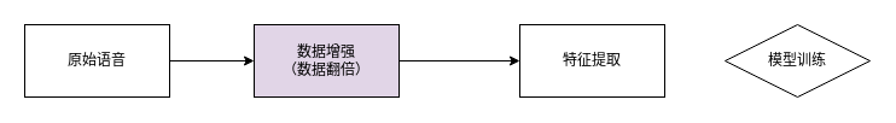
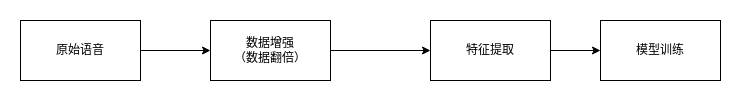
- <mxCell id="7" value="数据增强&lt;br&gt;（数据翻倍）&lt;br&gt;" style="rounded=0;whiteSpace=wrap;html=1;fillColor=#e1d5e7;" vertex="1" parent="1"><mxGeometry x="210" y="20" width="120" height="60" as="geometry" /></mxCell>
+ <mxCell id="7" value="数据增强&lt;br&gt;（数据翻倍）&lt;br&gt;" style="rounded=0;whiteSpace=wrap;html=1;" vertex="1" parent="1"><mxGeometry x="210" y="20" width="120" height="60" as="geometry" /></mxCell>
+ <mxCell id="4" style="edgeStyle=orthogonalEdgeStyle;rounded=0;orthogonalLoop=1;jettySize=auto;html=1;entryX=0;entryY=0.5;entryDx=0;entryDy=0;" edge="1" parent="1" source="5" target="8"><mxGeometry relative="1" as="geometry" /></mxCell>
- <mxCell id="8" value="模型训练" style="rhombus;whiteSpace=wrap;html=1;" vertex="1" parent="1"><mxGeometry x="600" y="20" width="120" height="60" as="geometry" /></mxCell>
+ <mxCell id="8" value="模型训练" style="rounded=0;whiteSpace=wrap;html=1;" vertex="1" parent="1"><mxGeometry x="600" y="20" width="120" height="60" as="geometry" /></mxCell>
